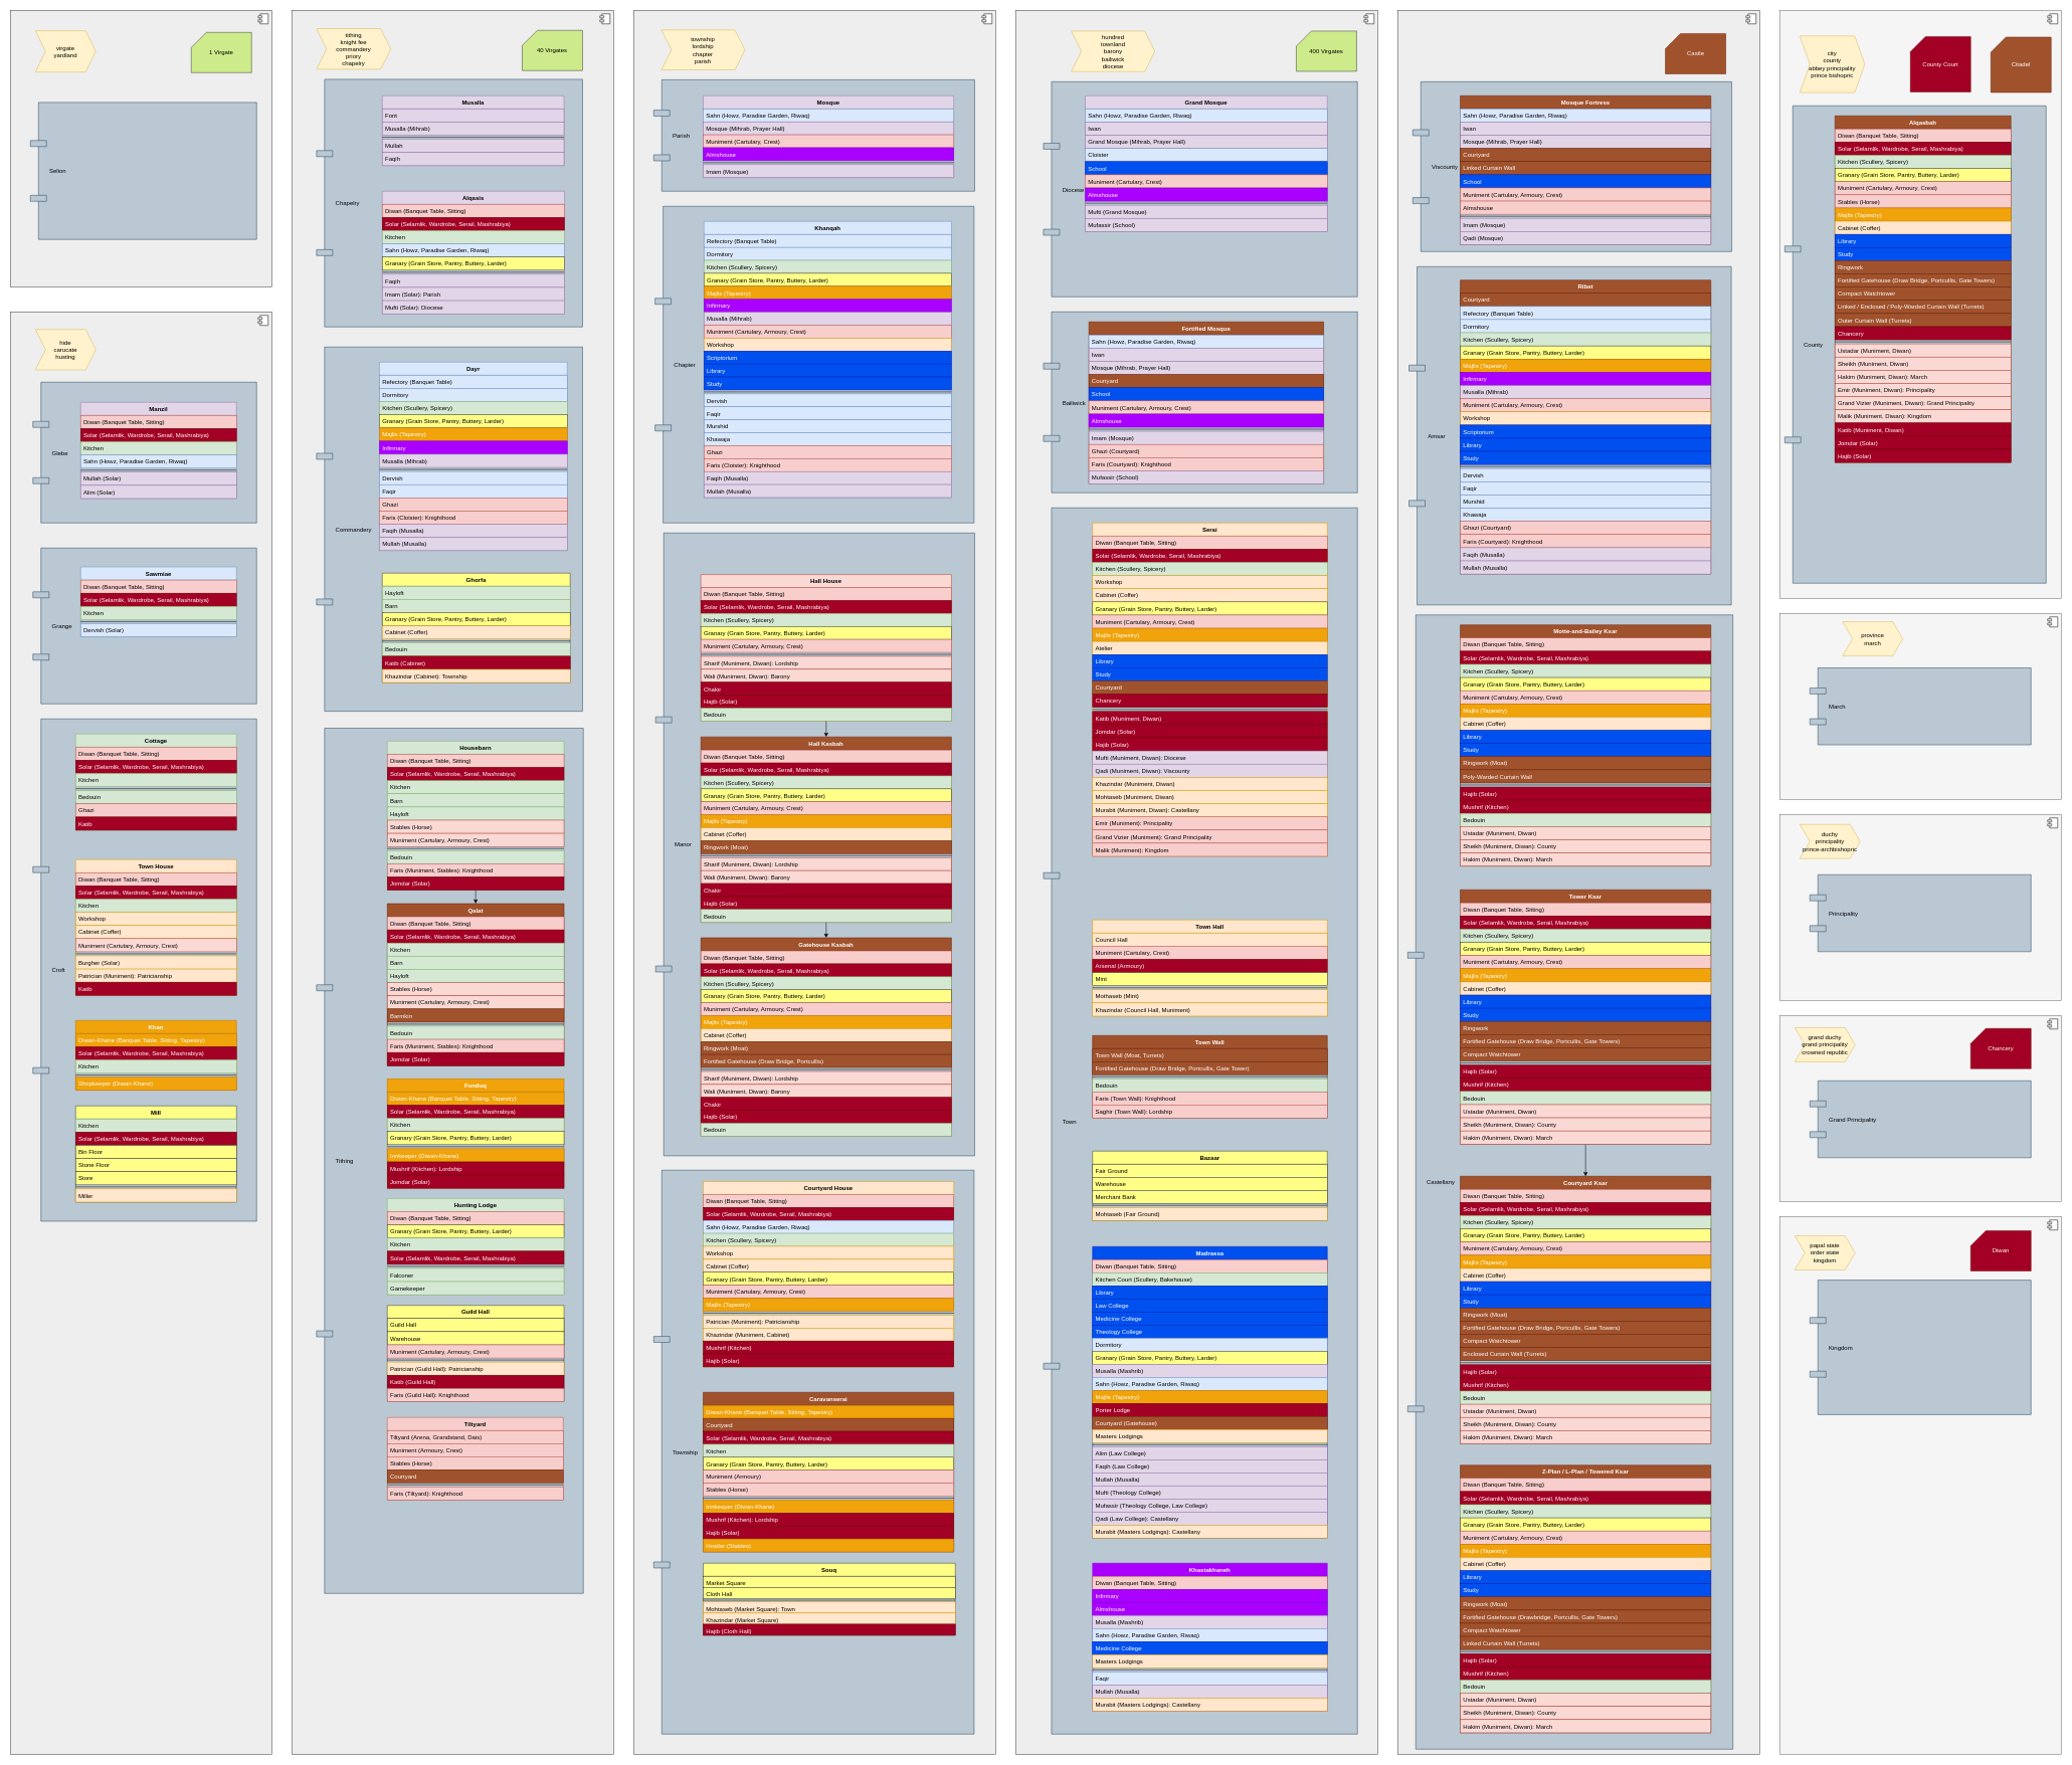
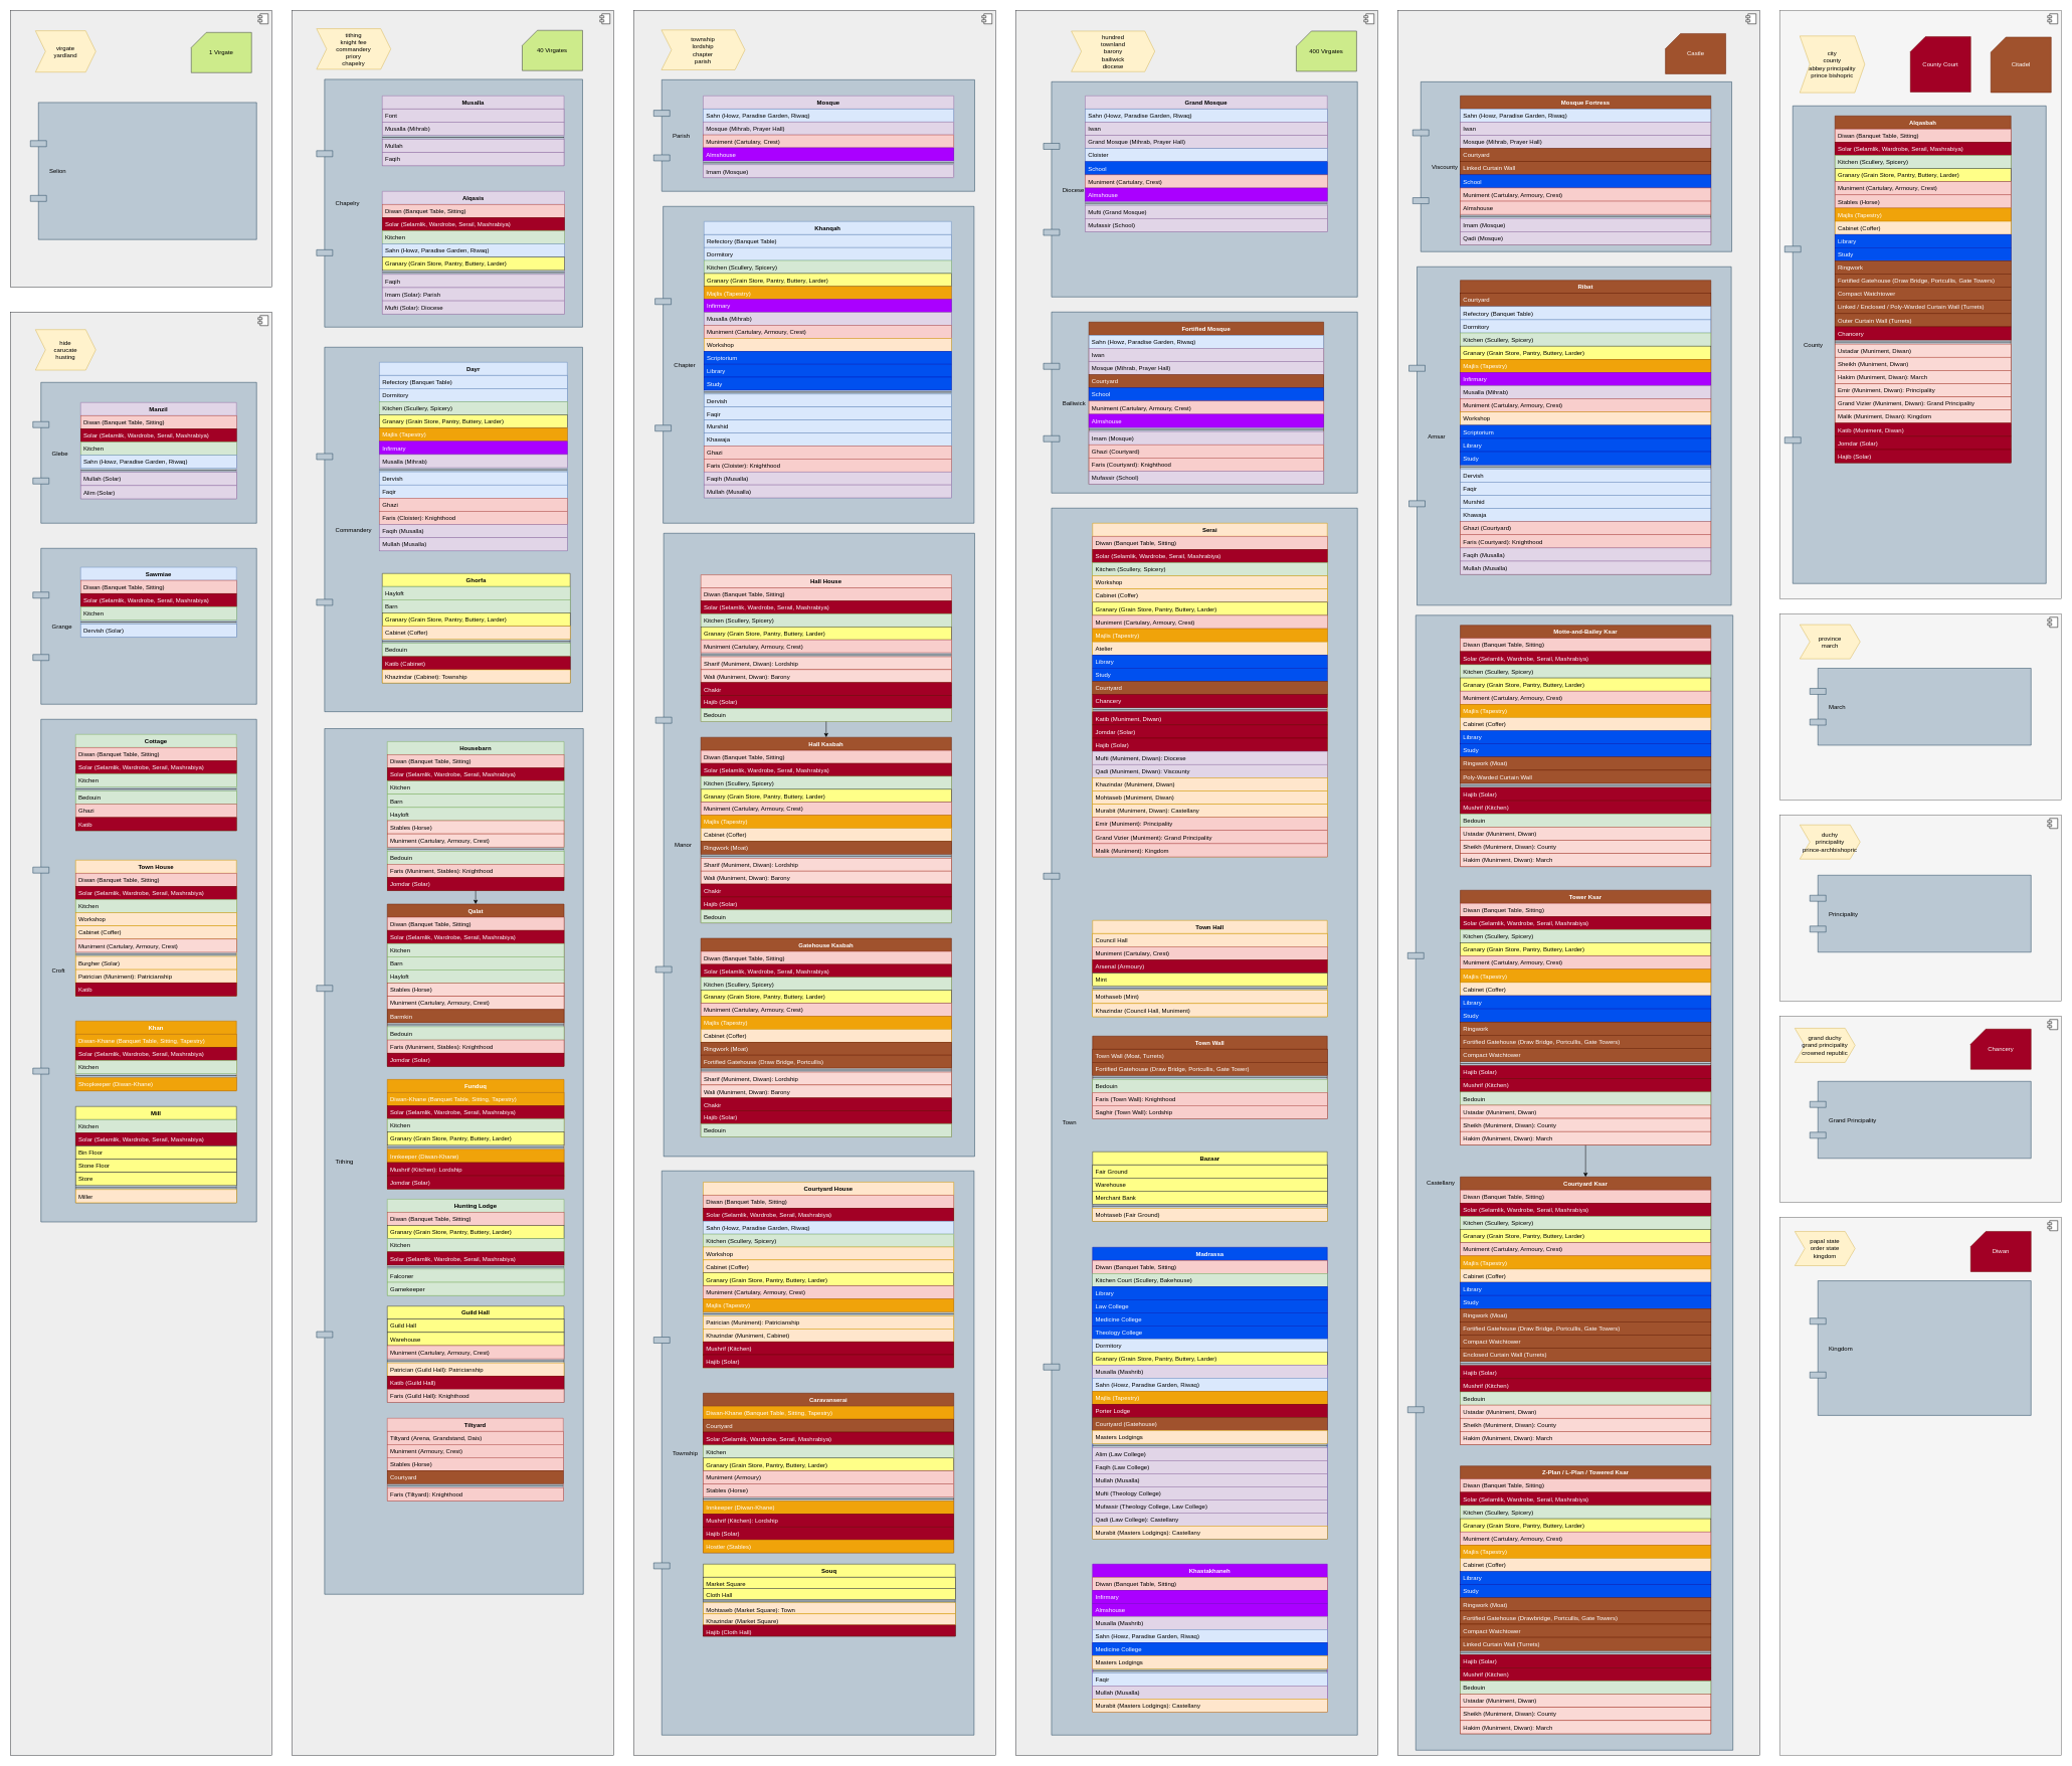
- <mxCell id="552" value="&lt;div&gt;province&lt;/div&gt;&lt;div&gt;march&lt;br&gt;&lt;/div&gt;" style="shape=step;perimeter=stepPerimeter;whiteSpace=wrap;html=1;fixedSize=1;fillColor=#fff2cc;strokeColor=#d6b656;" parent="550" vertex="1"><mxGeometry x="125" y="16.697" width="120" height="68.039" as="geometry" /></mxCell>
+ <mxCell id="552" value="&lt;div&gt;province&lt;/div&gt;&lt;div&gt;march&lt;br&gt;&lt;/div&gt;" style="shape=step;perimeter=stepPerimeter;whiteSpace=wrap;html=1;fixedSize=1;fillColor=#fff2cc;strokeColor=#d6b656;" parent="550" vertex="1"><mxGeometry x="40" y="21.697" width="120" height="68.039" as="geometry" /></mxCell>
- <mxCell id="224" value="" style="endArrow=classic;html=1;entryX=0.5;entryY=0;entryDx=0;entryDy=0;exitX=0.5;exitY=1;exitDx=0;exitDy=0;" parent="160" source="209" target="225" edge="1"><mxGeometry width="50" height="50" relative="1" as="geometry"><mxPoint x="-3073.846" y="3380.078" as="sourcePoint" /><mxPoint x="-3004.615" y="3330.507" as="targetPoint" /></mxGeometry></mxCell>
- <mxCell id="565" value="&lt;div&gt;papal state&lt;/div&gt;&lt;div&gt;order state&lt;/div&gt;&lt;div&gt;kingdom&lt;br&gt;&lt;/div&gt;" style="shape=step;perimeter=stepPerimeter;whiteSpace=wrap;html=1;fixedSize=1;fillColor=#fff2cc;strokeColor=#d6b656;" parent="563" vertex="1"><mxGeometry x="30" y="38.451" width="120" height="68.039" as="geometry" /></mxCell>
+ <mxCell id="565" value="&lt;div&gt;papal state&lt;/div&gt;&lt;div&gt;order state&lt;/div&gt;&lt;div&gt;kingdom&lt;br&gt;&lt;/div&gt;" style="shape=step;perimeter=stepPerimeter;whiteSpace=wrap;html=1;fixedSize=1;fillColor=#fff2cc;strokeColor=#d6b656;" parent="563" vertex="1"><mxGeometry x="30" y="28.451" width="120" height="68.039" as="geometry" /></mxCell>
